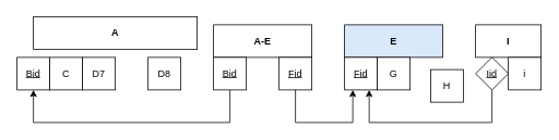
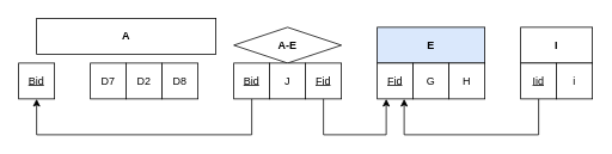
- <mxCell id="15" value="&lt;b&gt;A-E&lt;/b&gt;" style="whiteSpace=wrap;html=1;align=center;" vertex="1" parent="1"><mxGeometry x="260" y="30" width="120" height="40" as="geometry" /></mxCell>
+ <mxCell id="15" value="&lt;b&gt;A-E&lt;/b&gt;" style="rhombus;whiteSpace=wrap;html=1;align=center;" vertex="1" parent="1"><mxGeometry x="260" y="30" width="120" height="40" as="geometry" /></mxCell>
- <mxCell id="4" value="C" style="whiteSpace=wrap;html=1;align=center;" vertex="1" parent="1"><mxGeometry x="60" y="70" width="40" height="40" as="geometry" /></mxCell>
+ <mxCell id="5" value="D2" style="whiteSpace=wrap;html=1;align=center;" vertex="1" parent="1"><mxGeometry x="140" y="70" width="40" height="40" as="geometry" /></mxCell>
+ <mxCell id="17" value="J" style="whiteSpace=wrap;html=1;align=center;" vertex="1" parent="1"><mxGeometry x="300" y="70" width="40" height="40" as="geometry" /></mxCell>
- <mxCell id="14" value="&lt;u&gt;Iid&lt;/u&gt;" style="rhombus;whiteSpace=wrap;html=1;align=center;" vertex="1" parent="1"><mxGeometry x="580" y="70" width="40" height="40" as="geometry" /></mxCell>
+ <mxCell id="14" value="&lt;u&gt;Iid&lt;/u&gt;" style="whiteSpace=wrap;html=1;align=center;" vertex="1" parent="1"><mxGeometry x="580" y="70" width="40" height="40" as="geometry" /></mxCell>
- <mxCell id="11" value="H" style="whiteSpace=wrap;html=1;align=center;" vertex="1" parent="1"><mxGeometry x="525" y="85" width="40" height="40" as="geometry" /></mxCell>
+ <mxCell id="11" value="H" style="whiteSpace=wrap;html=1;align=center;" vertex="1" parent="1"><mxGeometry x="500" y="70" width="40" height="40" as="geometry" /></mxCell>
